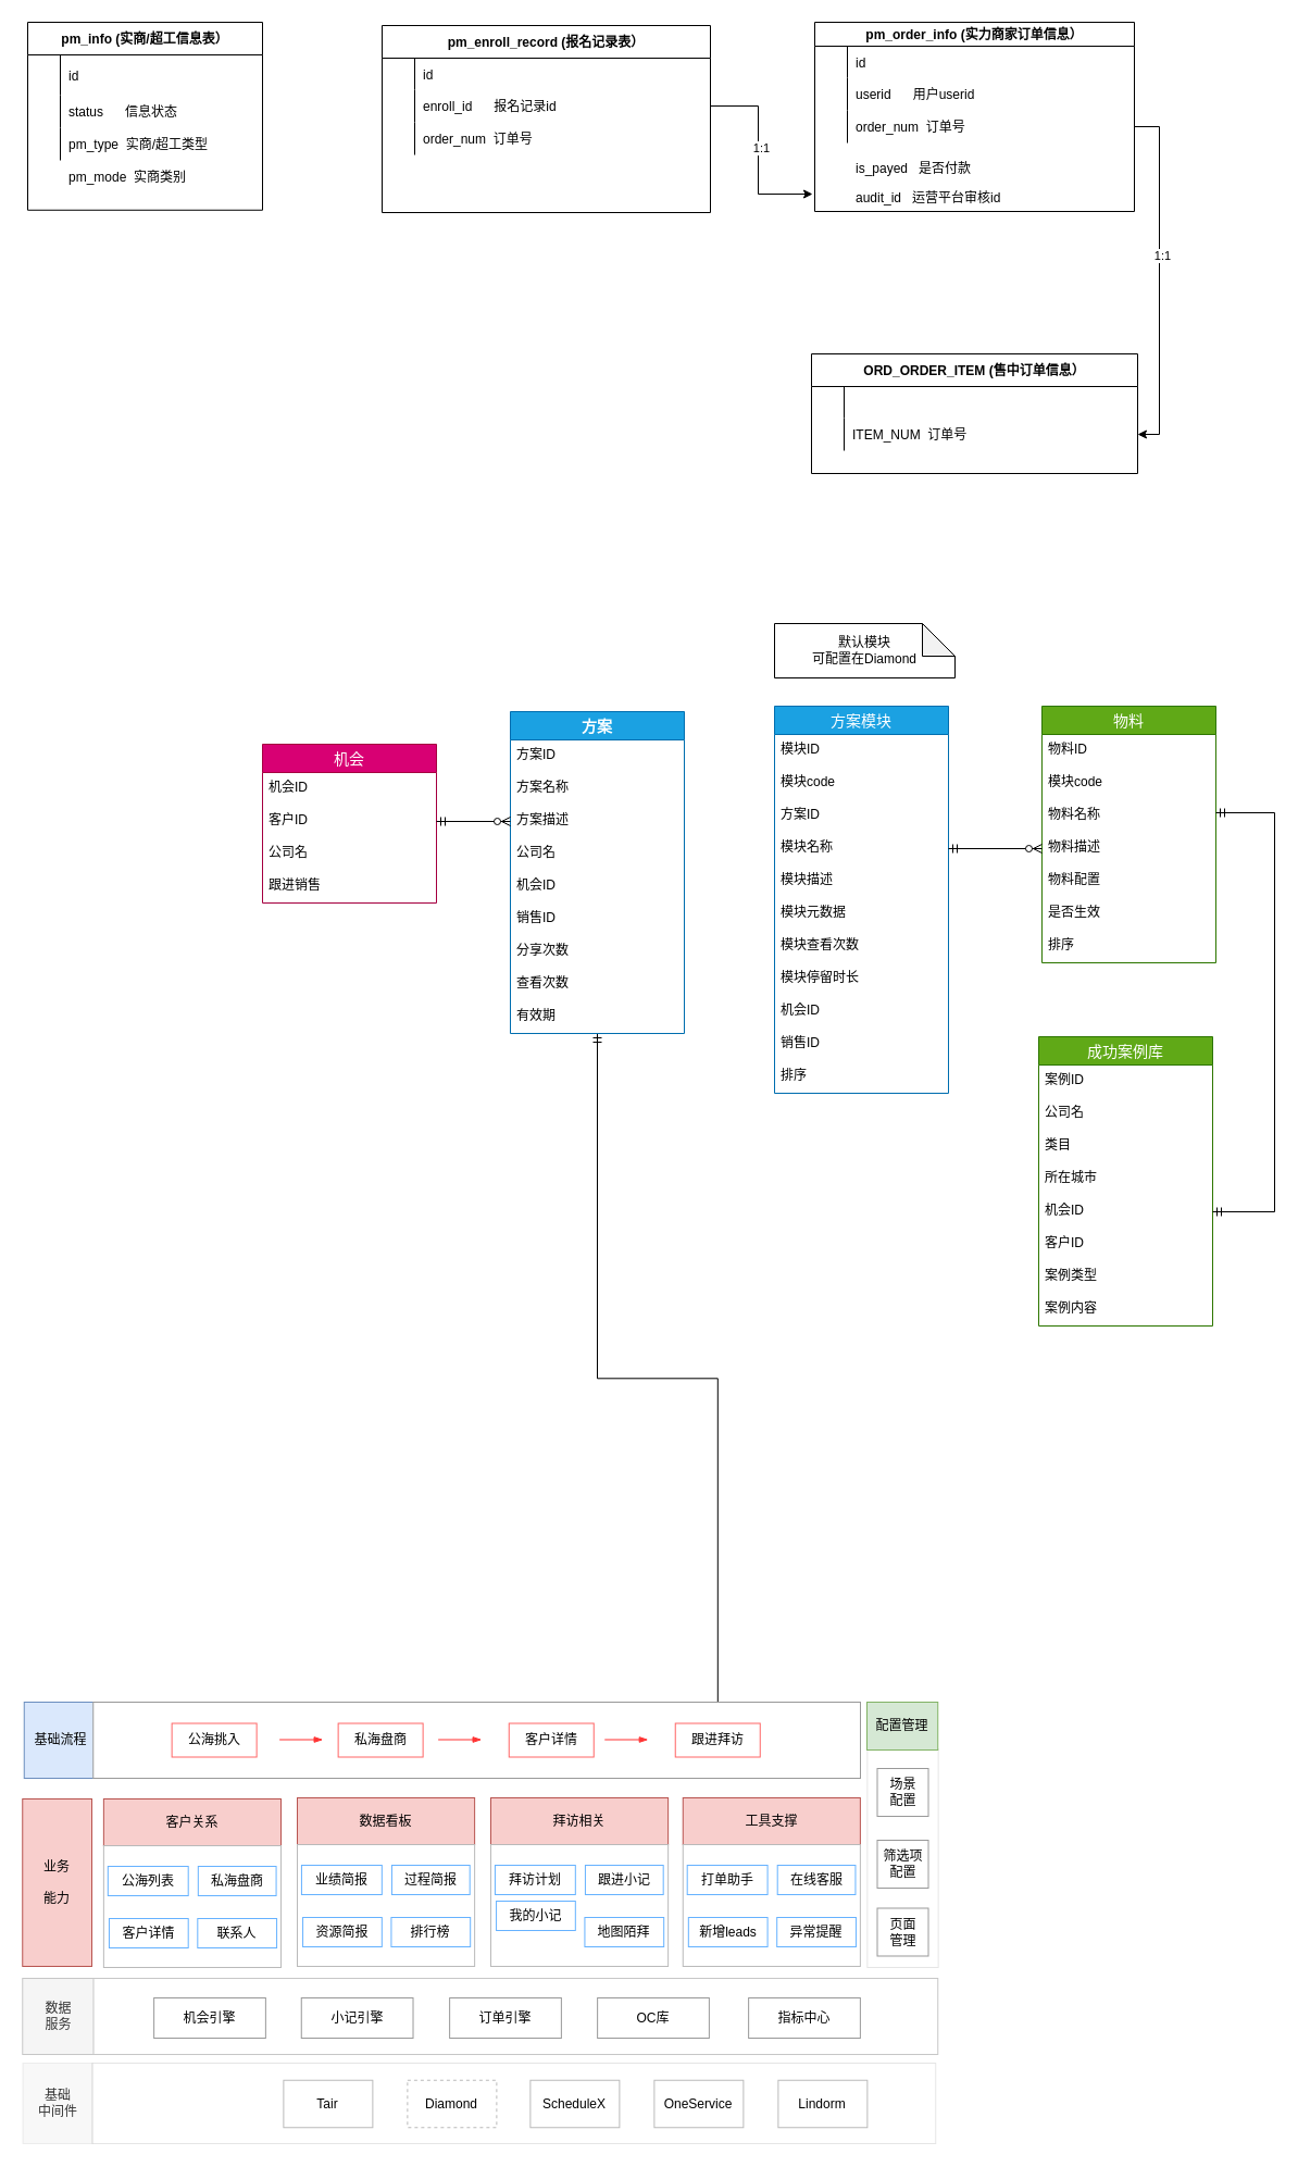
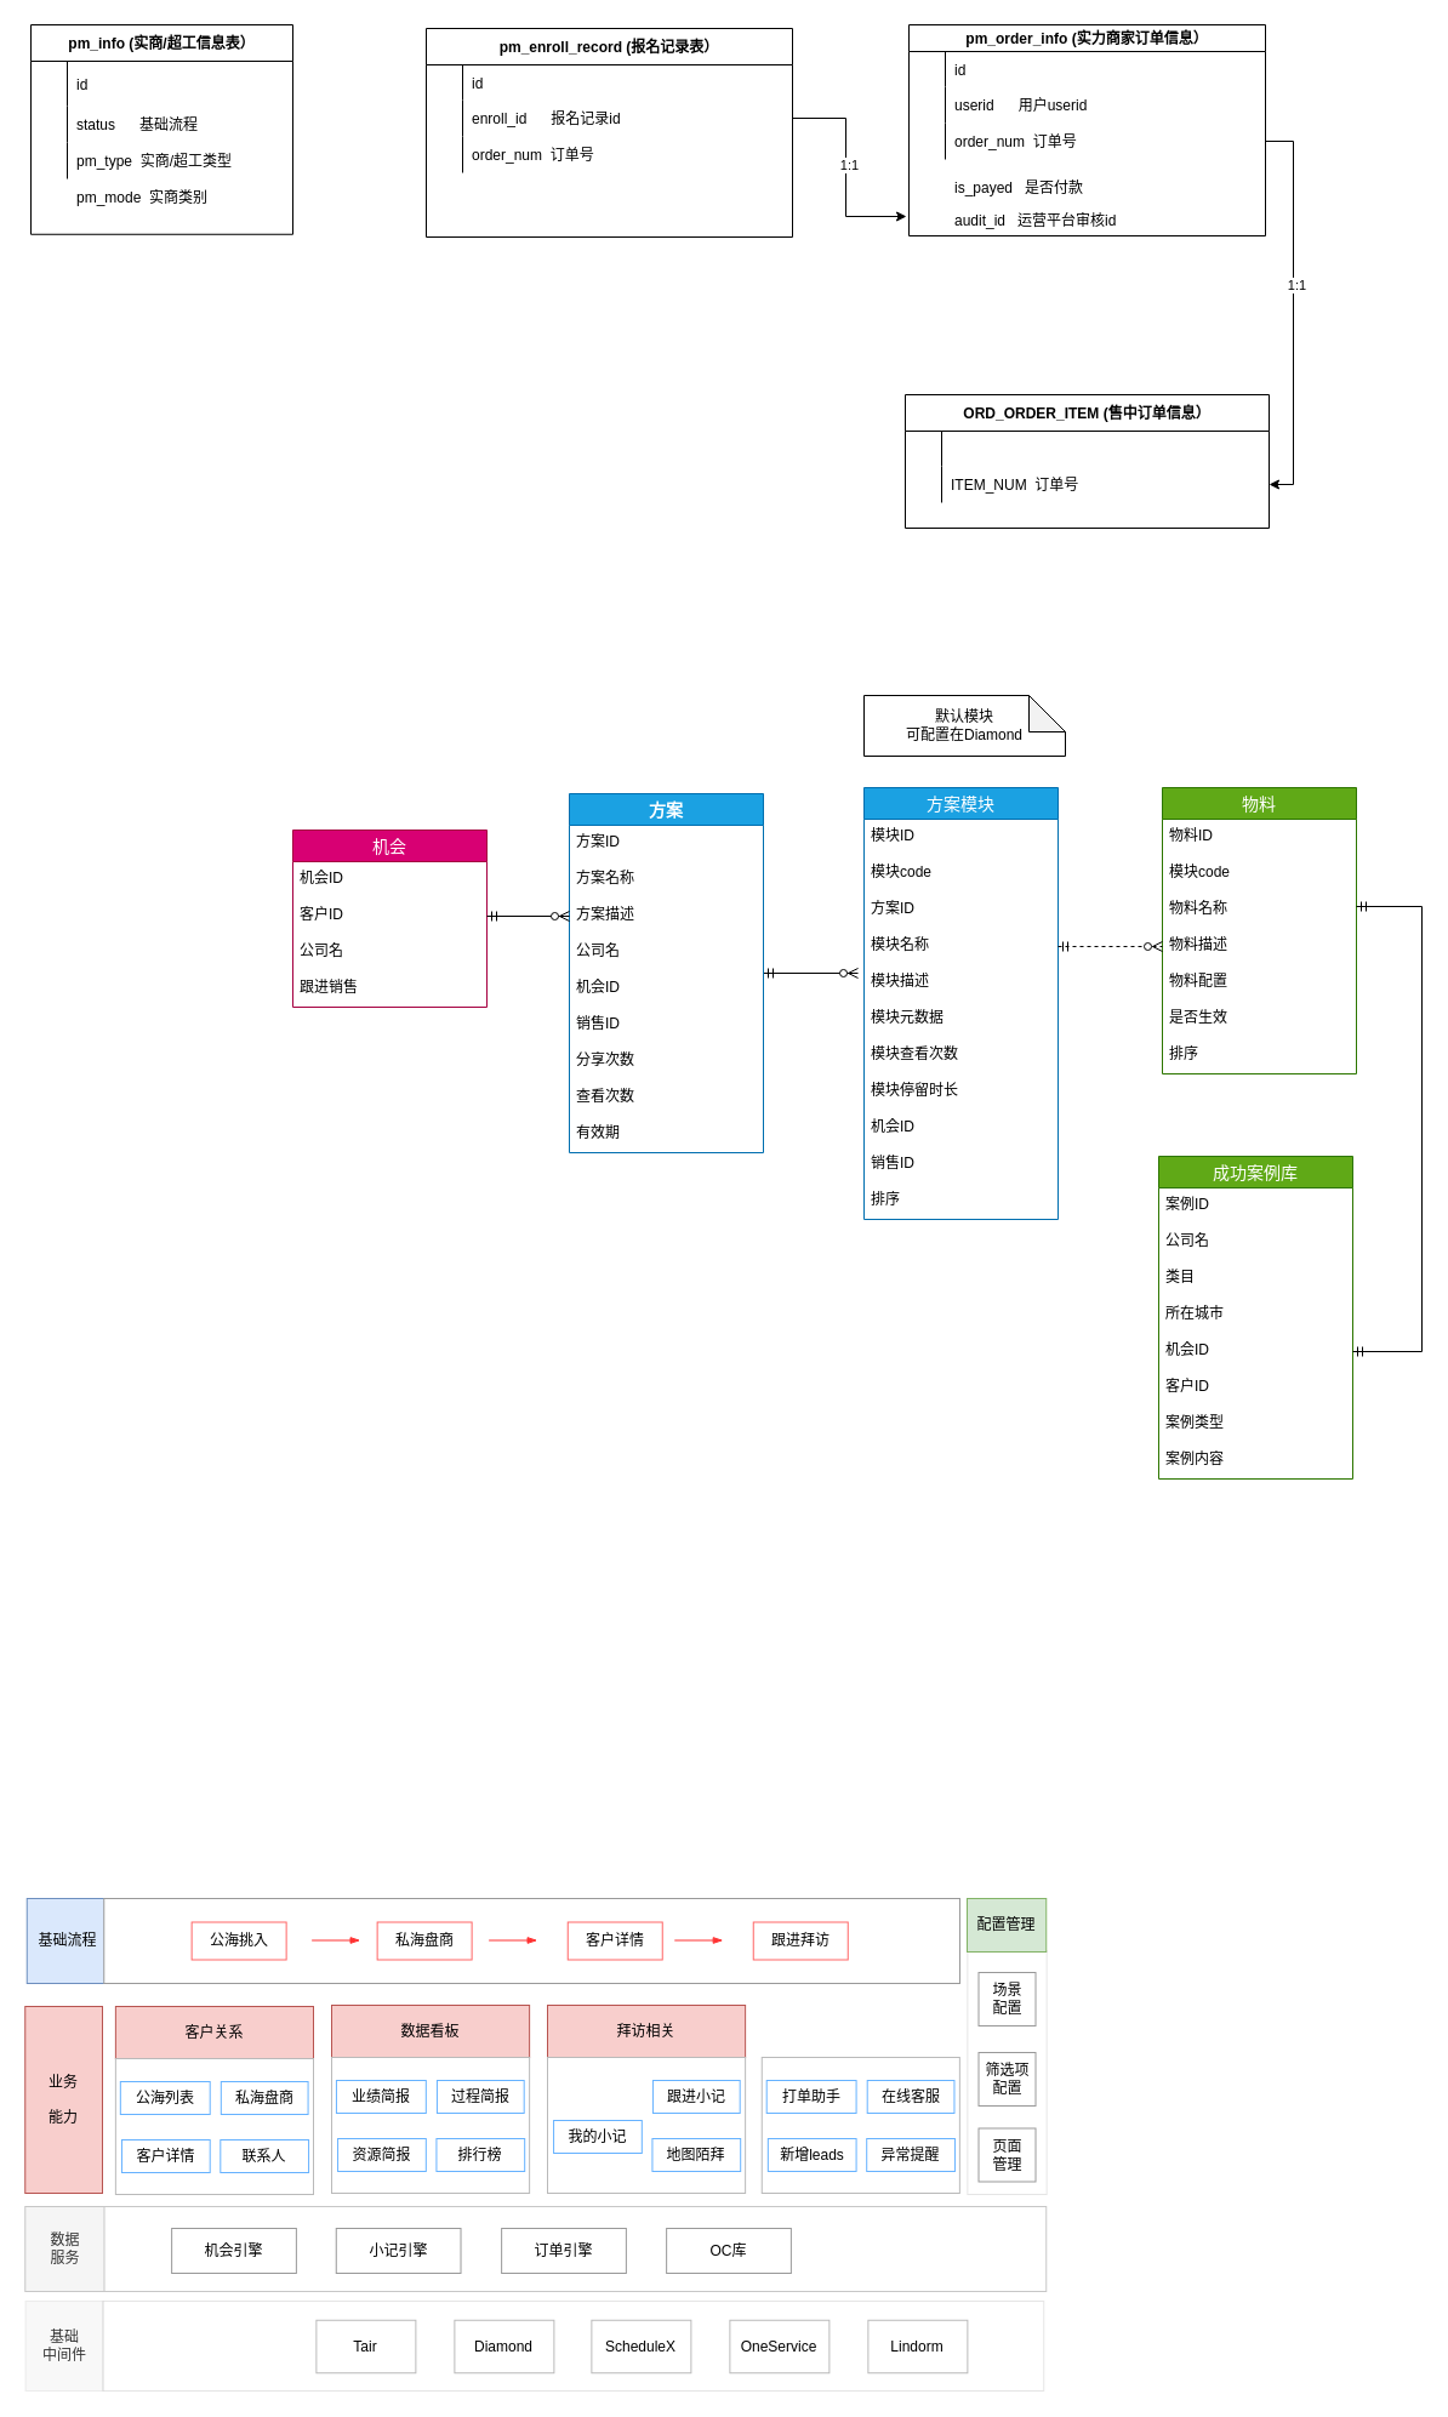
- <mxCell id="8" value="status      信息状态" style="shape=partialRectangle;connectable=0;fillColor=none;top=0;left=0;bottom=0;right=0;align=left;spacingLeft=6;overflow=hidden;" parent="6" vertex="1"><mxGeometry x="30" width="186" height="30" as="geometry" /></mxCell>
+ <mxCell id="8" value="status      基础流程" style="shape=partialRectangle;connectable=0;fillColor=none;top=0;left=0;bottom=0;right=0;align=left;spacingLeft=6;overflow=hidden;" parent="6" vertex="1"><mxGeometry x="30" width="186" height="30" as="geometry" /></mxCell>
- <mxCell id="94" style="edgeStyle=orthogonalEdgeStyle;rounded=0;orthogonalLoop=1;jettySize=auto;html=1;startArrow=ERmandOne;startFill=0;endArrow=ERzeroToMany;endFill=1;" parent="1" source="61" target="73" edge="1"><mxGeometry relative="1" as="geometry" /></mxCell>
+ <mxCell id="94" style="edgeStyle=orthogonalEdgeStyle;rounded=0;orthogonalLoop=1;jettySize=auto;html=1;startArrow=ERmandOne;startFill=0;endArrow=ERzeroToMany;endFill=1;dashed=1;" parent="1" source="61" target="73" edge="1"><mxGeometry relative="1" as="geometry" /></mxCell>
- <mxCell id="46" style="edgeStyle=orthogonalEdgeStyle;rounded=0;orthogonalLoop=1;jettySize=auto;html=1;startArrow=ERmandOne;startFill=0;endArrow=ERzeroToMany;endFill=1;" parent="1" source="47" target="125" edge="1"><mxGeometry relative="1" as="geometry" /></mxCell>
+ <mxCell id="46" style="edgeStyle=orthogonalEdgeStyle;rounded=0;orthogonalLoop=1;jettySize=auto;html=1;entryX=-0.031;entryY=0.233;entryDx=0;entryDy=0;entryPerimeter=0;startArrow=ERmandOne;startFill=0;endArrow=ERzeroToMany;endFill=1;" parent="1" source="47" target="62" edge="1"><mxGeometry relative="1" as="geometry" /></mxCell>
- <mxCell id="139" value="工具支撑" style="rounded=0;whiteSpace=wrap;html=1;strokeColor=#b85450;strokeWidth=1;fillColor=#f8cecc;" vertex="1" parent="1"><mxGeometry x="627.76" y="1653" width="163.12" height="43" as="geometry" /></mxCell>
- <mxCell id="135" value="拜访计划" style="rounded=0;whiteSpace=wrap;html=1;shadow=0;glass=0;sketch=0;strokeWidth=1;strokeColor=#66B2FF;" vertex="1" parent="1"><mxGeometry x="454.94" y="1715" width="73.88" height="27" as="geometry" /></mxCell>
- <mxCell id="122" value="指标中心" style="rounded=0;whiteSpace=wrap;html=1;strokeColor=#999999;strokeWidth=1;" vertex="1" parent="1"><mxGeometry x="688.13" y="1837" width="102.75" height="37" as="geometry" /></mxCell>
- <mxCell id="97" value="Diamond" style="rounded=0;whiteSpace=wrap;html=1;strokeWidth=1;gradientColor=none;fillColor=none;strokeColor=#BABABA;dashed=1;" vertex="1" parent="1"><mxGeometry x="374.38" y="1912.75" width="82" height="43.5" as="geometry" /></mxCell>
+ <mxCell id="97" value="Diamond" style="rounded=0;whiteSpace=wrap;html=1;strokeWidth=1;gradientColor=none;fillColor=none;strokeColor=#BABABA;" vertex="1" parent="1"><mxGeometry x="374.38" y="1912.75" width="82" height="43.5" as="geometry" /></mxCell>
